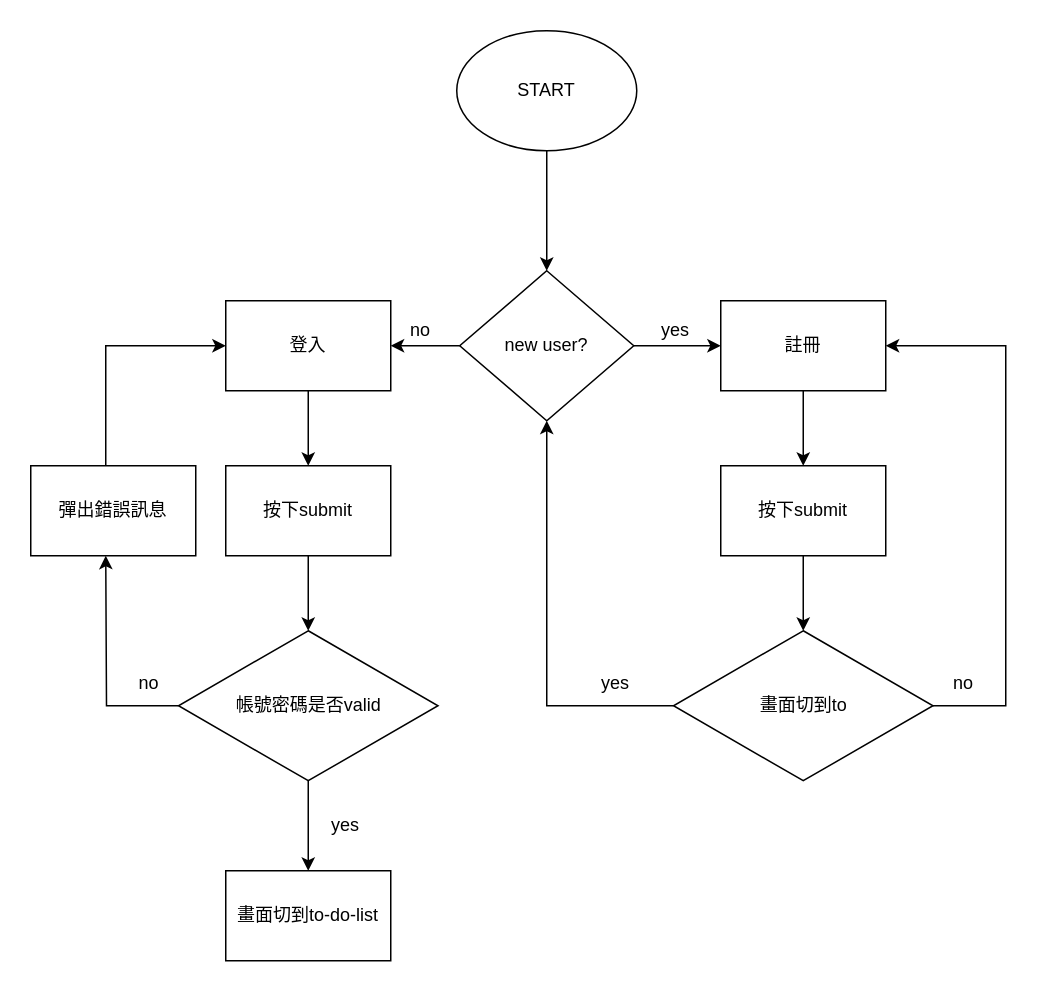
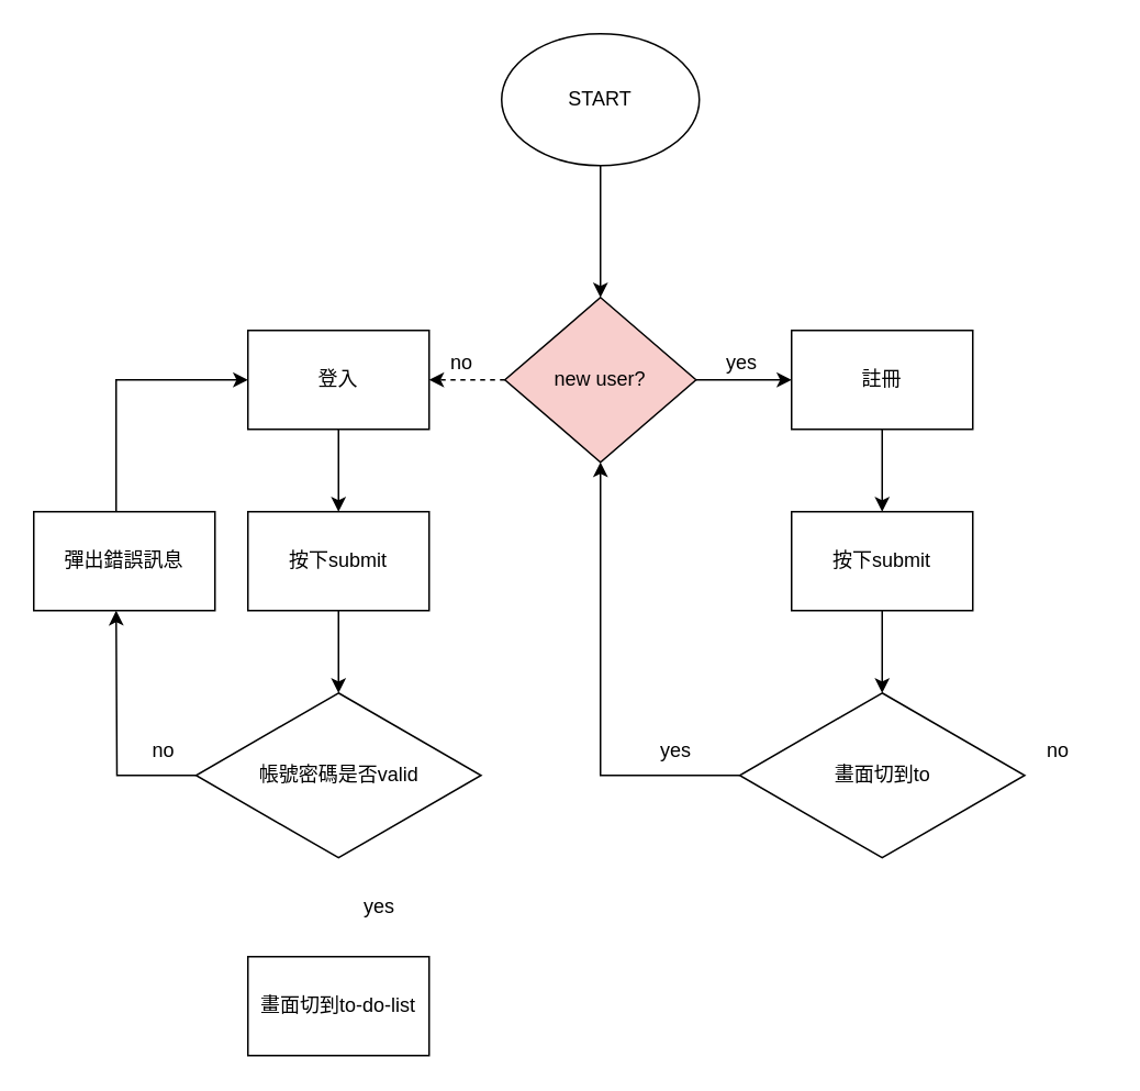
- <mxCell id="5" value="" style="edgeStyle=orthogonalEdgeStyle;rounded=0;orthogonalLoop=1;jettySize=auto;html=1;" edge="1" parent="1" source="6" target="11"><mxGeometry relative="1" as="geometry" /></mxCell>
+ <mxCell id="5" value="" style="edgeStyle=orthogonalEdgeStyle;rounded=0;orthogonalLoop=1;jettySize=auto;html=1;dashed=1;" edge="1" parent="1" source="6" target="11"><mxGeometry relative="1" as="geometry" /></mxCell>
- <mxCell id="6" value="new user?" style="rhombus;whiteSpace=wrap;html=1;" vertex="1" parent="1"><mxGeometry x="306" y="180" width="116" height="100" as="geometry" /></mxCell>
+ <mxCell id="6" value="new user?" style="rhombus;whiteSpace=wrap;html=1;fillColor=#f8cecc;" vertex="1" parent="1"><mxGeometry x="306" y="180" width="116" height="100" as="geometry" /></mxCell>
- <mxCell id="15" value="" style="edgeStyle=orthogonalEdgeStyle;rounded=0;orthogonalLoop=1;jettySize=auto;html=1;entryX=1;entryY=0.5;entryDx=0;entryDy=0;exitX=1;exitY=0.5;exitDx=0;exitDy=0;" edge="1" parent="1" source="17" target="8"><mxGeometry relative="1" as="geometry"><mxPoint x="620" y="470" as="sourcePoint" /><mxPoint x="700" y="240" as="targetPoint" /><Array as="points"><mxPoint x="670" y="470" /><mxPoint x="670" y="230" /></Array></mxGeometry></mxCell>
- <mxCell id="22" value="" style="edgeStyle=orthogonalEdgeStyle;rounded=0;orthogonalLoop=1;jettySize=auto;html=1;" edge="1" parent="1" source="24" target="25"><mxGeometry relative="1" as="geometry" /></mxCell>
